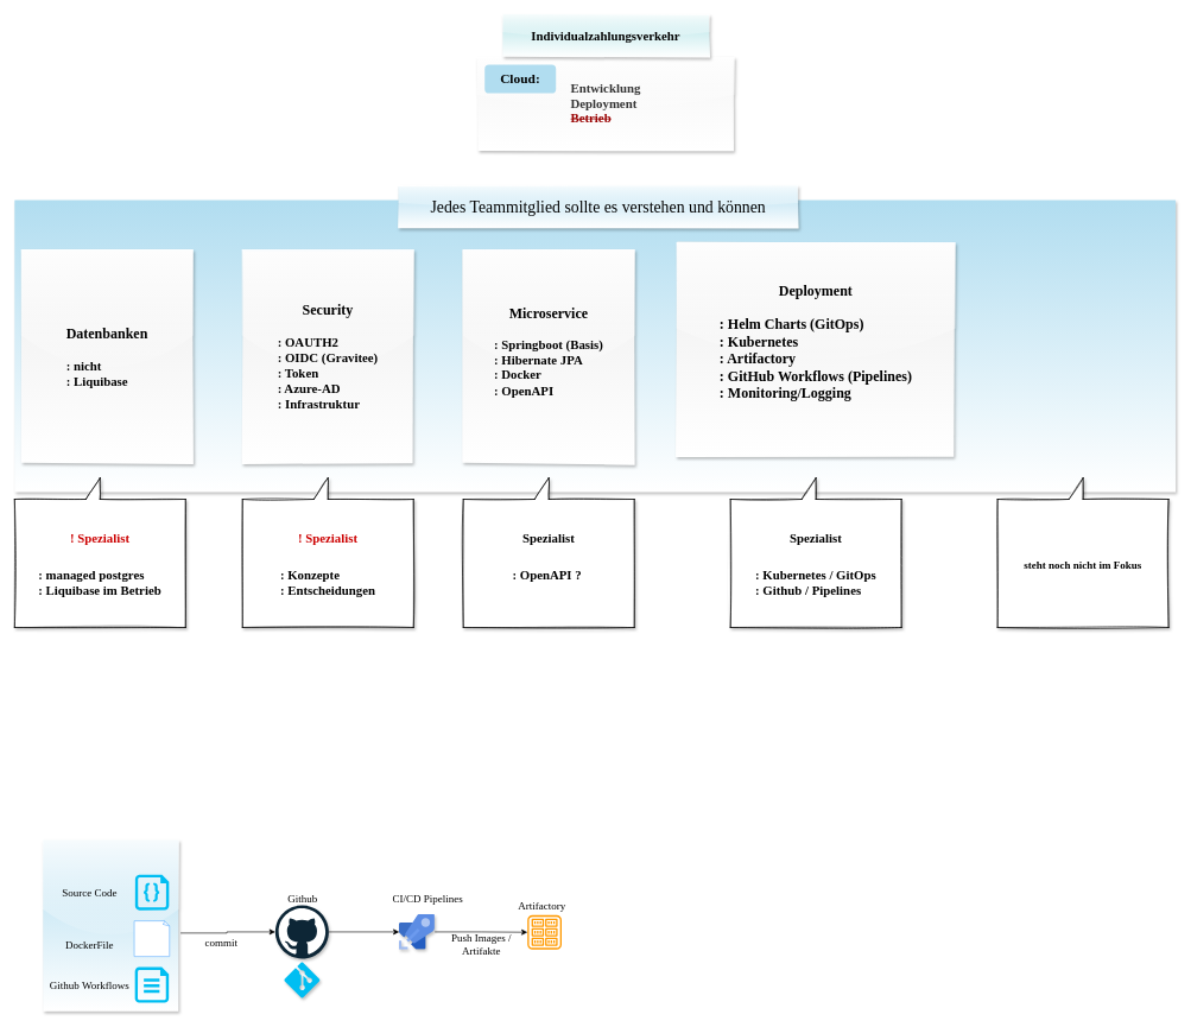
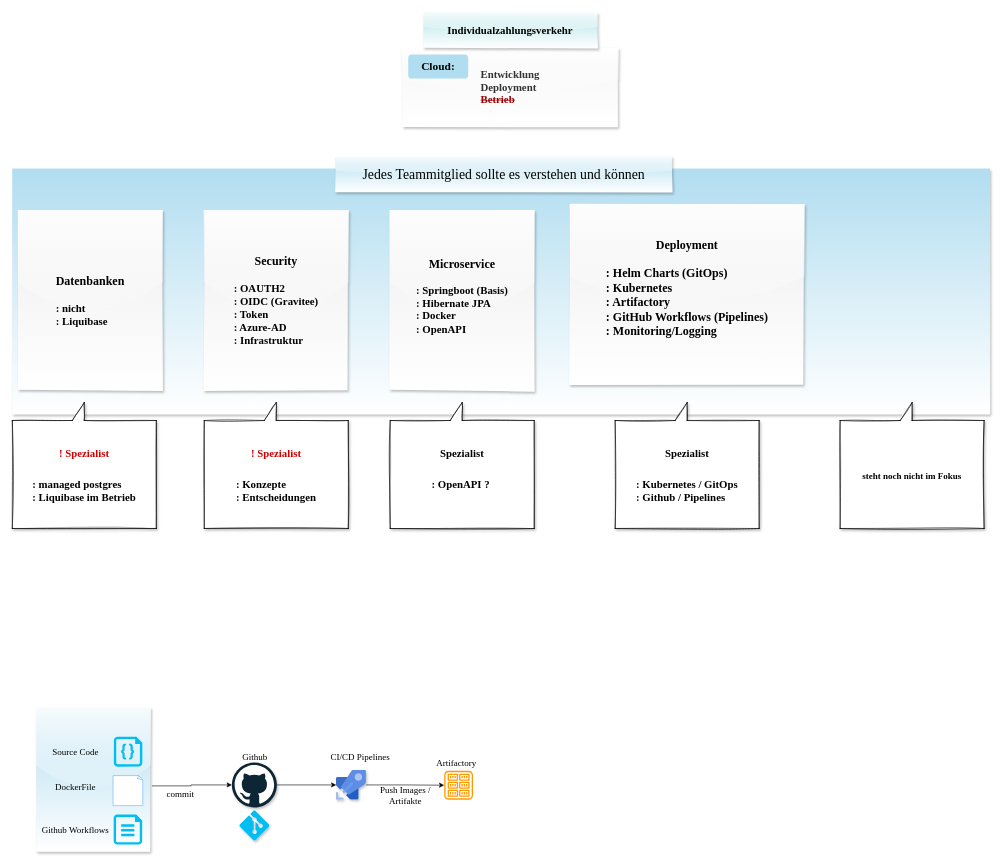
- <mxCell id="17" value="commit" style="text;html=1;align=center;verticalAlign=middle;resizable=0;points=[];autosize=1;strokeColor=none;fillColor=none;fontSize=15;fontFamily=Tahoma;fontColor=#000000;" vertex="1" parent="1"><mxGeometry x="280" y="1312" width="60" height="20" as="geometry" /></mxCell>
+ <mxCell id="17" value="commit" style="text;html=1;align=center;verticalAlign=middle;resizable=0;points=[];autosize=1;strokeColor=none;fillColor=none;fontSize=15;fontFamily=Tahoma;fontColor=#000000;" vertex="1" parent="1"><mxGeometry x="270" y="1312" width="60" height="20" as="geometry" /></mxCell>
- <mxCell id="38" value="DockerFile" style="text;html=1;align=center;verticalAlign=middle;resizable=0;points=[];autosize=1;strokeColor=none;fillColor=none;fontSize=15;fontFamily=Tahoma;fontColor=#000000;" vertex="1" parent="29"><mxGeometry x="5" y="136" width="80" height="20" as="geometry" /></mxCell>
+ <mxCell id="38" value="DockerFile" style="text;html=1;align=center;verticalAlign=middle;resizable=0;points=[];autosize=1;strokeColor=none;fillColor=none;fontSize=15;fontFamily=Tahoma;fontColor=#000000;" vertex="1" parent="29"><mxGeometry x="5" y="121" width="80" height="20" as="geometry" /></mxCell>
